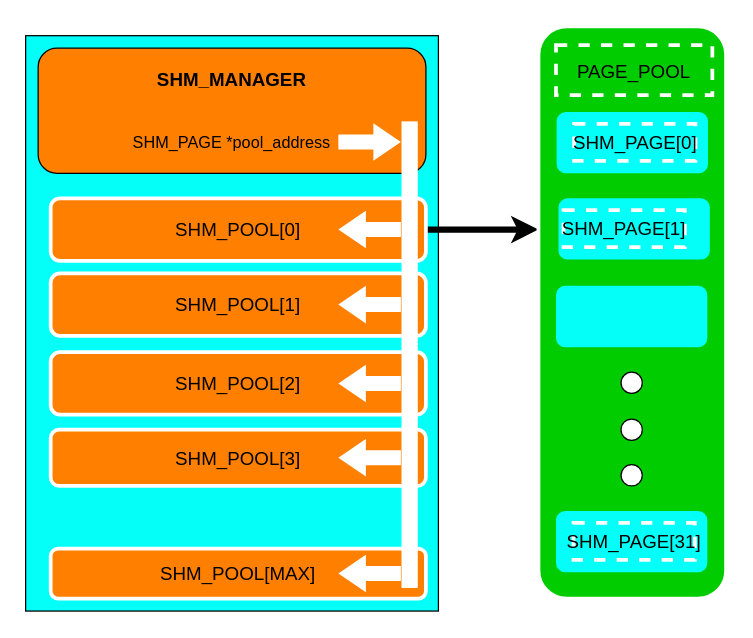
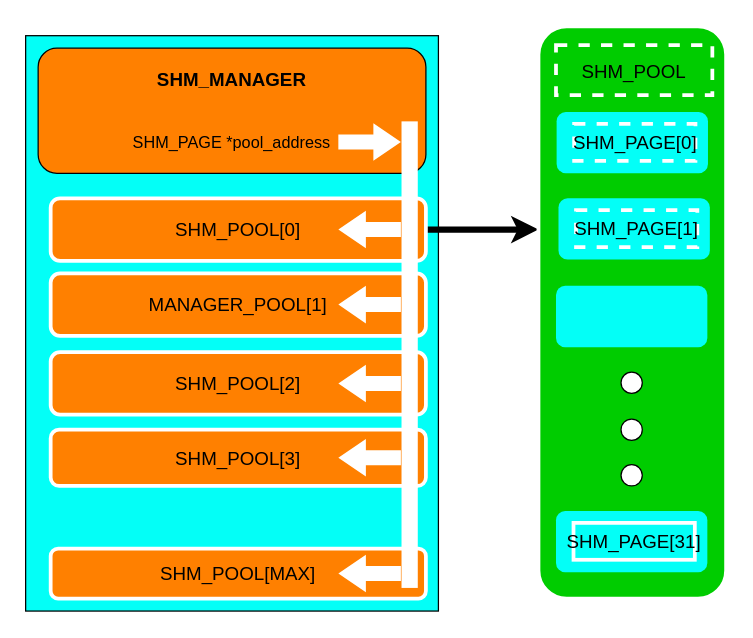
- <mxCell id="20" value="PAGE_POOL" style="rounded=0;whiteSpace=wrap;html=1;shadow=0;glass=0;strokeColor=#FFFFFF;strokeWidth=3;gradientColor=none;fontSize=15;fillColor=#00CC00;dashed=1;" parent="1" vertex="1"><mxGeometry x="444" y="35.5" width="125" height="40" as="geometry" /></mxCell>
+ <mxCell id="20" value="SHM_POOL" style="rounded=0;whiteSpace=wrap;html=1;shadow=0;glass=0;strokeColor=#FFFFFF;strokeWidth=3;gradientColor=none;fontSize=15;fillColor=#00CC00;dashed=1;" parent="1" vertex="1"><mxGeometry x="444" y="35.5" width="125" height="40" as="geometry" /></mxCell>
- <mxCell id="27" value="SHM_PAGE[1]" style="rounded=0;whiteSpace=wrap;html=1;shadow=0;glass=0;dashed=1;strokeColor=#FFFFFF;strokeWidth=3;fillColor=#03FFF7;gradientColor=none;fontSize=15;" vertex="1" parent="1"><mxGeometry x="450" y="167.5" width="97" height="29.5" as="geometry" /></mxCell>
+ <mxCell id="27" value="SHM_PAGE[1]" style="rounded=0;whiteSpace=wrap;html=1;shadow=0;glass=0;dashed=1;strokeColor=#FFFFFF;strokeWidth=3;fillColor=#03FFF7;gradientColor=none;fontSize=15;" vertex="1" parent="1"><mxGeometry x="460" y="167.5" width="97" height="29.5" as="geometry" /></mxCell>
- <mxCell id="8" value="SHM_POOL[1]" style="rounded=1;whiteSpace=wrap;html=1;shadow=0;glass=0;fillColor=#FF8000;gradientColor=none;fontSize=15;strokeColor=#FFFFFF;strokeWidth=3;" parent="1" vertex="1"><mxGeometry x="40" y="218" width="300" height="50" as="geometry" /></mxCell>
+ <mxCell id="8" value="MANAGER_POOL[1]" style="rounded=1;whiteSpace=wrap;html=1;shadow=0;glass=0;fillColor=#FF8000;gradientColor=none;fontSize=15;strokeColor=#FFFFFF;strokeWidth=3;" parent="1" vertex="1"><mxGeometry x="40" y="218" width="300" height="50" as="geometry" /></mxCell>
- <mxCell id="30" value="SHM_PAGE[31]" style="rounded=0;whiteSpace=wrap;html=1;shadow=0;glass=0;dashed=1;strokeColor=#FFFFFF;strokeWidth=3;fillColor=#03FFF7;gradientColor=none;fontSize=15;" vertex="1" parent="1"><mxGeometry x="458" y="417.5" width="97" height="29.5" as="geometry" /></mxCell>
+ <mxCell id="30" value="SHM_PAGE[31]" style="rounded=0;whiteSpace=wrap;html=1;shadow=0;glass=0;dashed=0;strokeColor=#FFFFFF;strokeWidth=3;fillColor=#03FFF7;gradientColor=none;fontSize=15;" vertex="1" parent="1"><mxGeometry x="458" y="417.5" width="97" height="29.5" as="geometry" /></mxCell>
